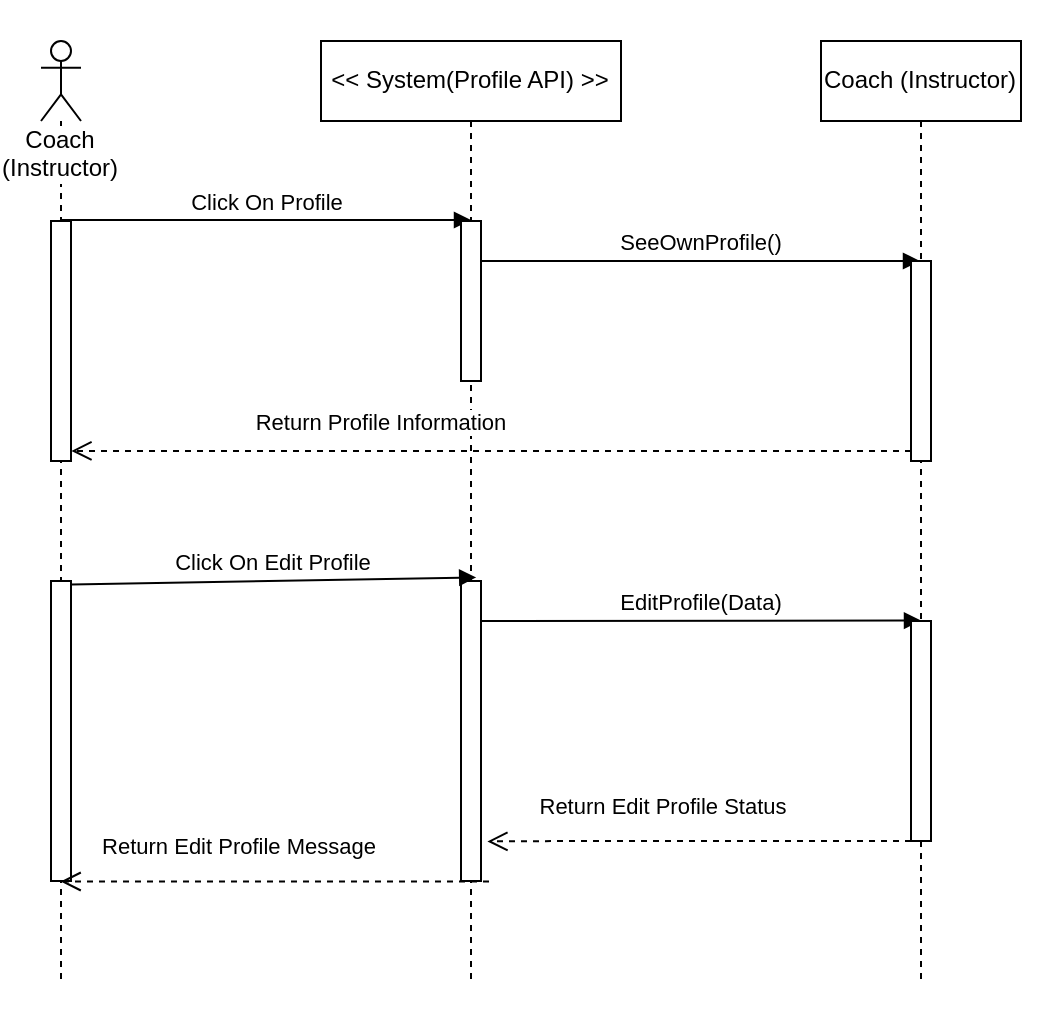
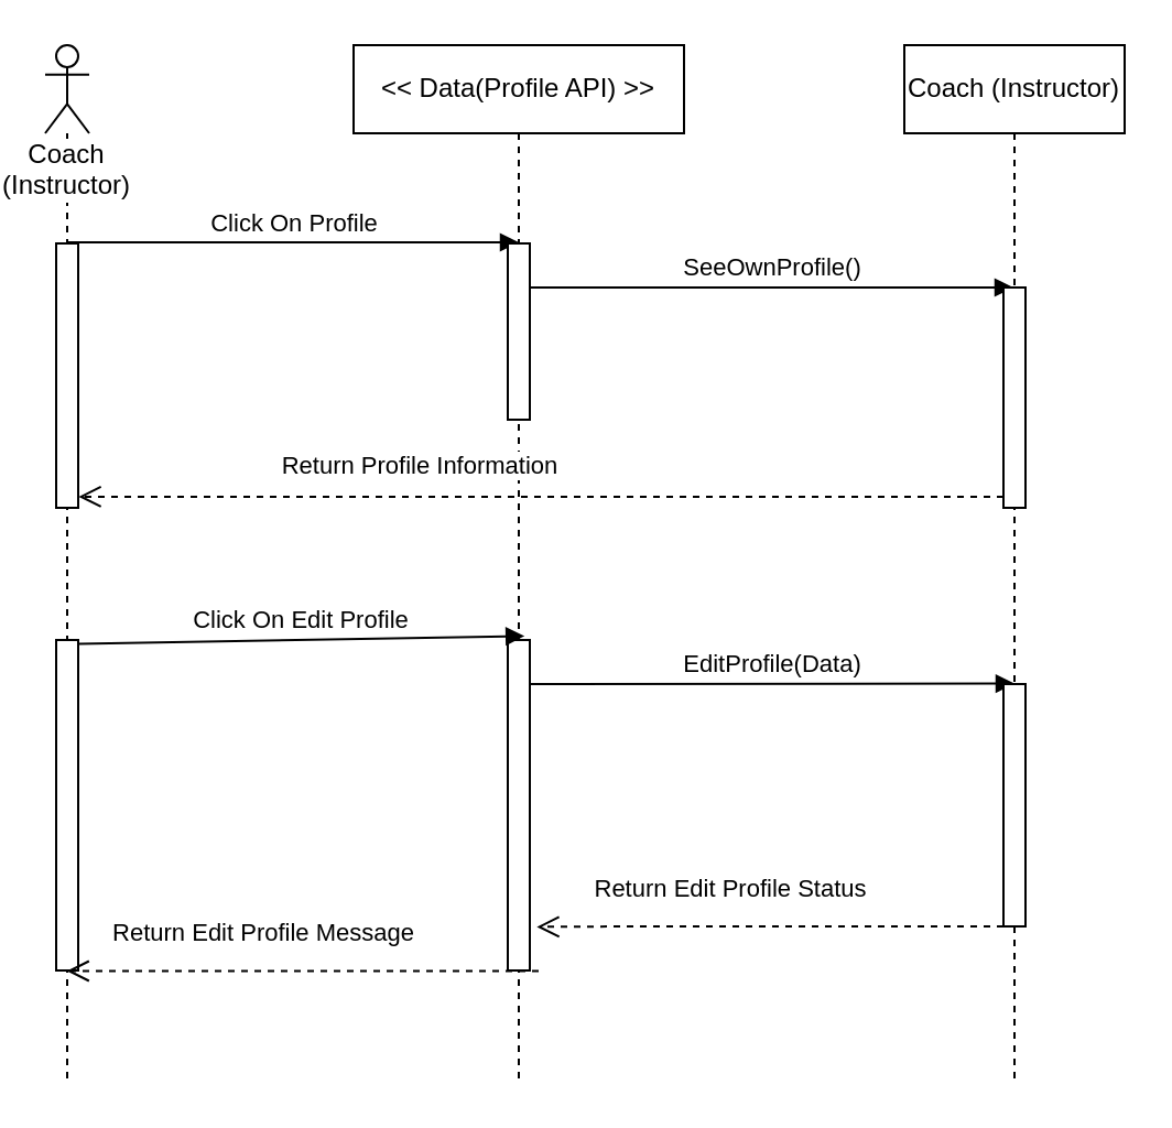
- <mxCell id="5" value="&amp;lt;&amp;lt; System(Profile API) &amp;gt;&amp;gt;" style="shape=umlLifeline;perimeter=lifelinePerimeter;whiteSpace=wrap;html=1;container=1;collapsible=0;recursiveResize=0;outlineConnect=0;" vertex="1" parent="1"><mxGeometry x="160" y="20" width="150" height="470" as="geometry" /></mxCell>
+ <mxCell id="5" value="&amp;lt;&amp;lt; Data(Profile API) &amp;gt;&amp;gt;" style="shape=umlLifeline;perimeter=lifelinePerimeter;whiteSpace=wrap;html=1;container=1;collapsible=0;recursiveResize=0;outlineConnect=0;" vertex="1" parent="1"><mxGeometry x="160" y="20" width="150" height="470" as="geometry" /></mxCell>
